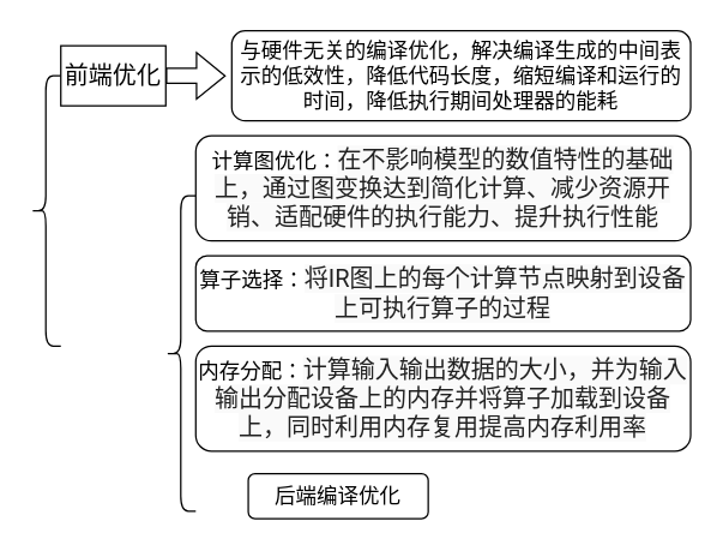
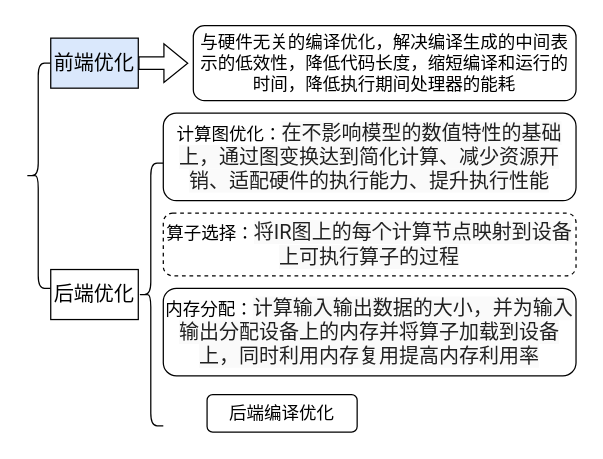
- <mxCell id="3" value="前端优化" style="rounded=0;whiteSpace=wrap;html=1;fontSize=16;" parent="1" vertex="1"><mxGeometry x="40" y="30" width="70" height="40" as="geometry" /></mxCell>
+ <mxCell id="3" value="前端优化" style="rounded=0;whiteSpace=wrap;html=1;fontSize=16;fillColor=#dae8fc;" parent="1" vertex="1"><mxGeometry x="40" y="30" width="70" height="40" as="geometry" /></mxCell>
- <mxCell id="9" value="算子选择：&lt;span style=&quot;color: rgba(0, 0, 0, 0.87); font-family: Roboto, &amp;quot;Noto Sans SC Sliced&amp;quot;, sans-serif; font-size: 16px; text-align: start; background-color: rgb(250, 250, 250);&quot;&gt;将IR图上的每个计算节点映射到设备上可执行算子的过程&lt;/span&gt;" style="rounded=1;whiteSpace=wrap;html=1;fontSize=14;" parent="1" vertex="1"><mxGeometry x="130" y="170" width="330" height="50" as="geometry" /></mxCell>
+ <mxCell id="9" value="算子选择：&lt;span style=&quot;color: rgba(0, 0, 0, 0.87); font-family: Roboto, &amp;quot;Noto Sans SC Sliced&amp;quot;, sans-serif; font-size: 16px; text-align: start; background-color: rgb(250, 250, 250);&quot;&gt;将IR图上的每个计算节点映射到设备上可执行算子的过程&lt;/span&gt;" style="rounded=1;whiteSpace=wrap;html=1;fontSize=14;dashed=1;" parent="1" vertex="1"><mxGeometry x="130" y="170" width="330" height="50" as="geometry" /></mxCell>
+ <mxCell id="6" value="后端优化" style="rounded=0;whiteSpace=wrap;html=1;fontSize=16;" parent="1" vertex="1"><mxGeometry x="40" y="215" width="70" height="40" as="geometry" /></mxCell>
